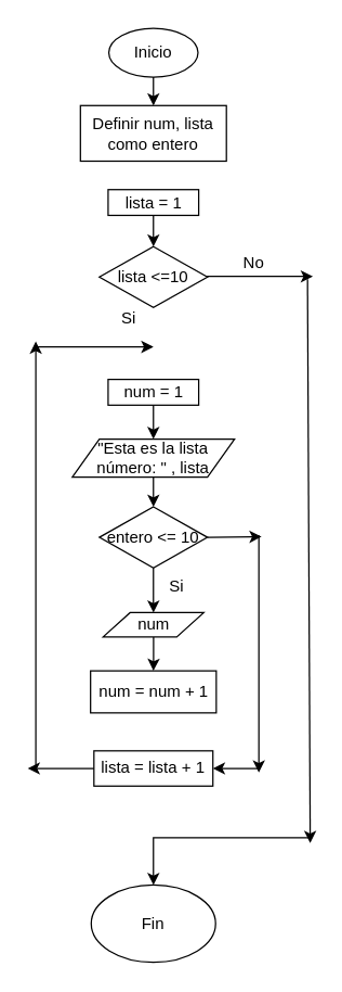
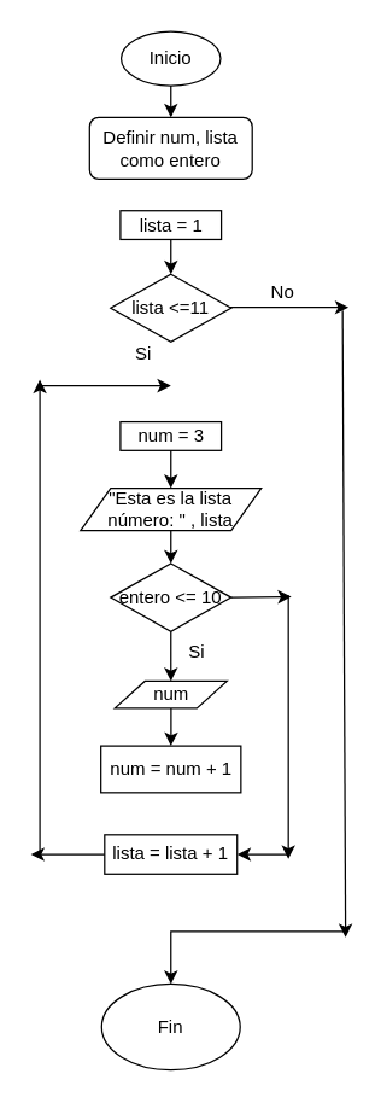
- <mxCell id="4" value="Definir num, lista como entero" style="rounded=0;whiteSpace=wrap;html=1;" parent="1" vertex="1"><mxGeometry x="59" y="77" width="108" height="41" as="geometry" /></mxCell>
+ <mxCell id="4" value="Definir num, lista como entero" style="whiteSpace=wrap;html=1;rounded=1;" parent="1" vertex="1"><mxGeometry x="59" y="77" width="108" height="41" as="geometry" /></mxCell>
- <mxCell id="8" value="lista &amp;lt;=10" style="rhombus;whiteSpace=wrap;html=1;" parent="1" vertex="1"><mxGeometry x="73" y="181" width="80" height="45" as="geometry" /></mxCell>
+ <mxCell id="8" value="lista &amp;lt;=11" style="rhombus;whiteSpace=wrap;html=1;" parent="1" vertex="1"><mxGeometry x="73" y="181" width="80" height="45" as="geometry" /></mxCell>
- <mxCell id="10" value="num = 1" style="rounded=0;whiteSpace=wrap;html=1;" parent="1" vertex="1"><mxGeometry x="79.5" y="279" width="67" height="19" as="geometry" /></mxCell>
+ <mxCell id="10" value="num = 3" style="rounded=0;whiteSpace=wrap;html=1;" parent="1" vertex="1"><mxGeometry x="79.5" y="279" width="67" height="19" as="geometry" /></mxCell>
